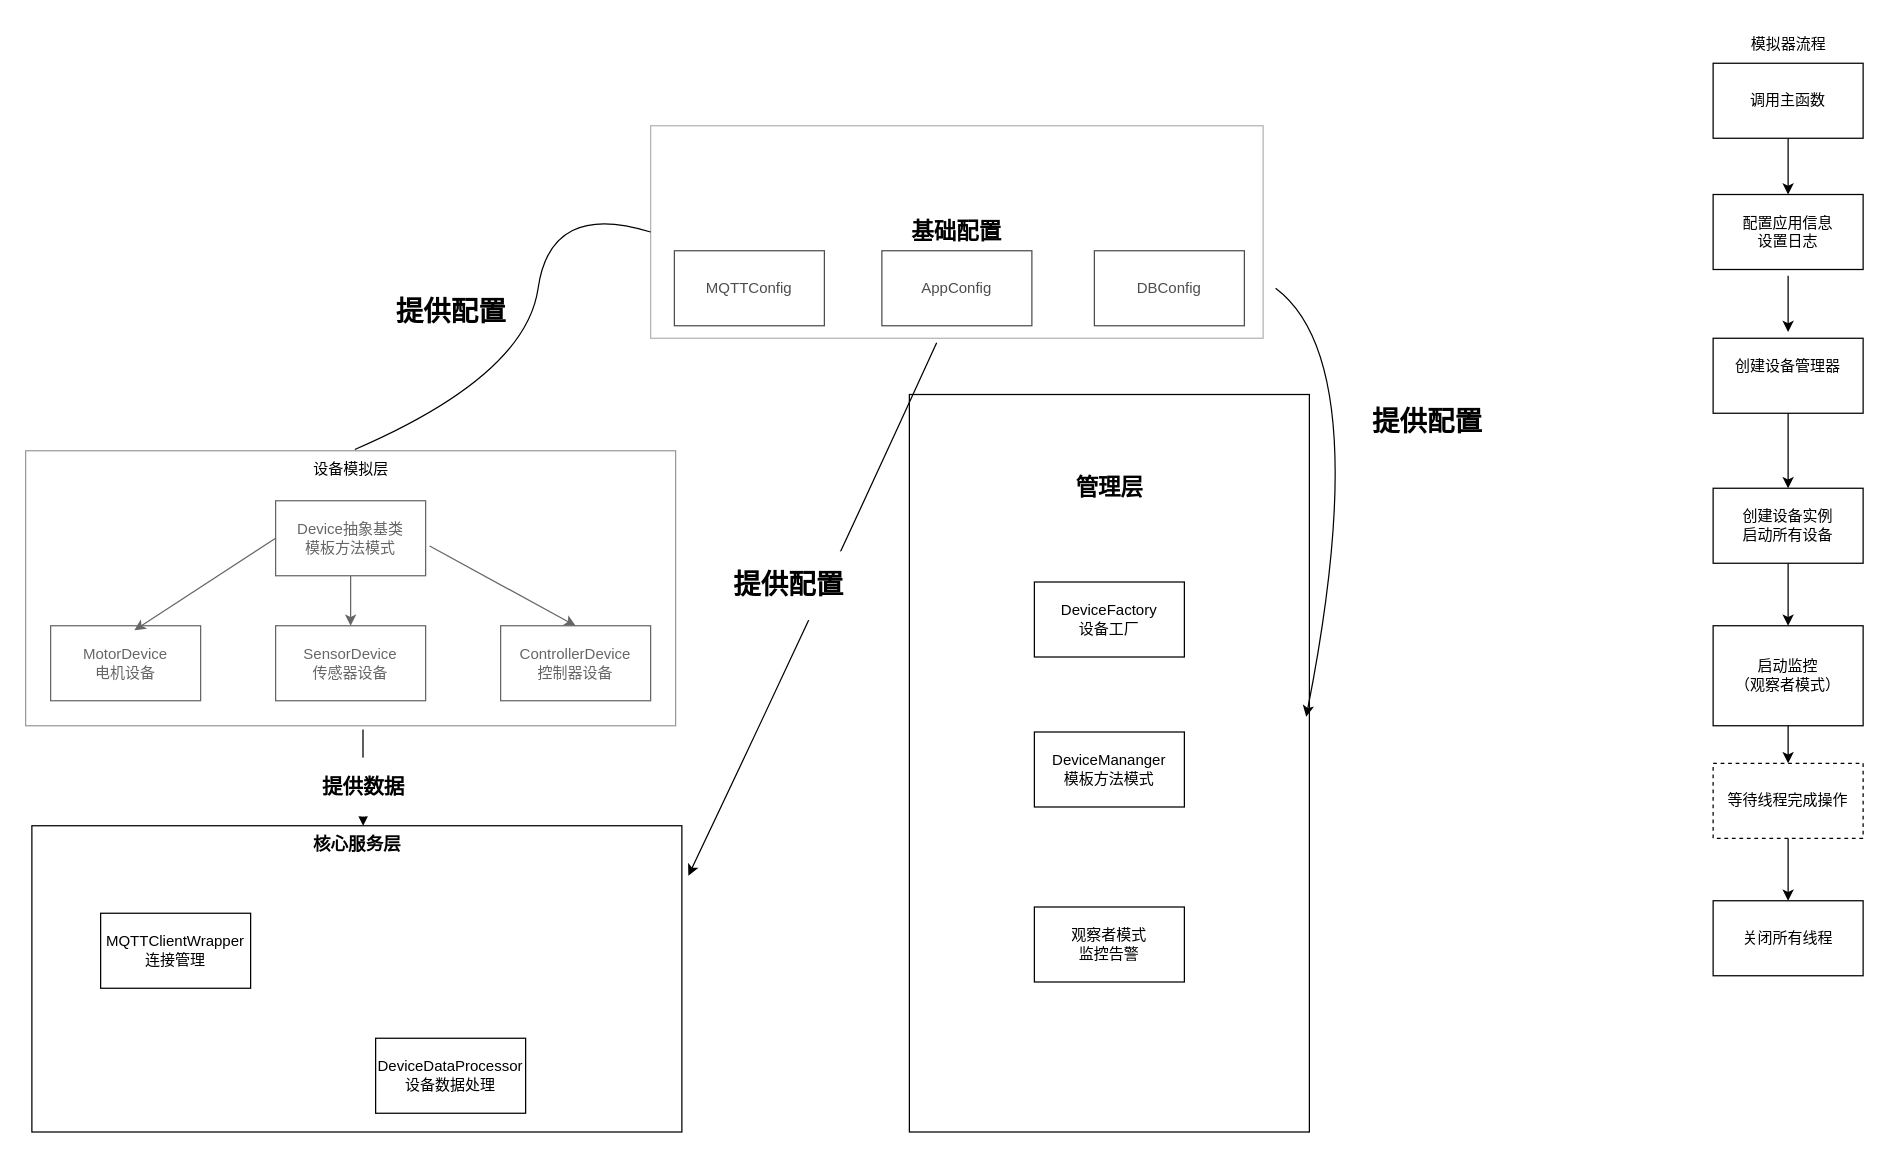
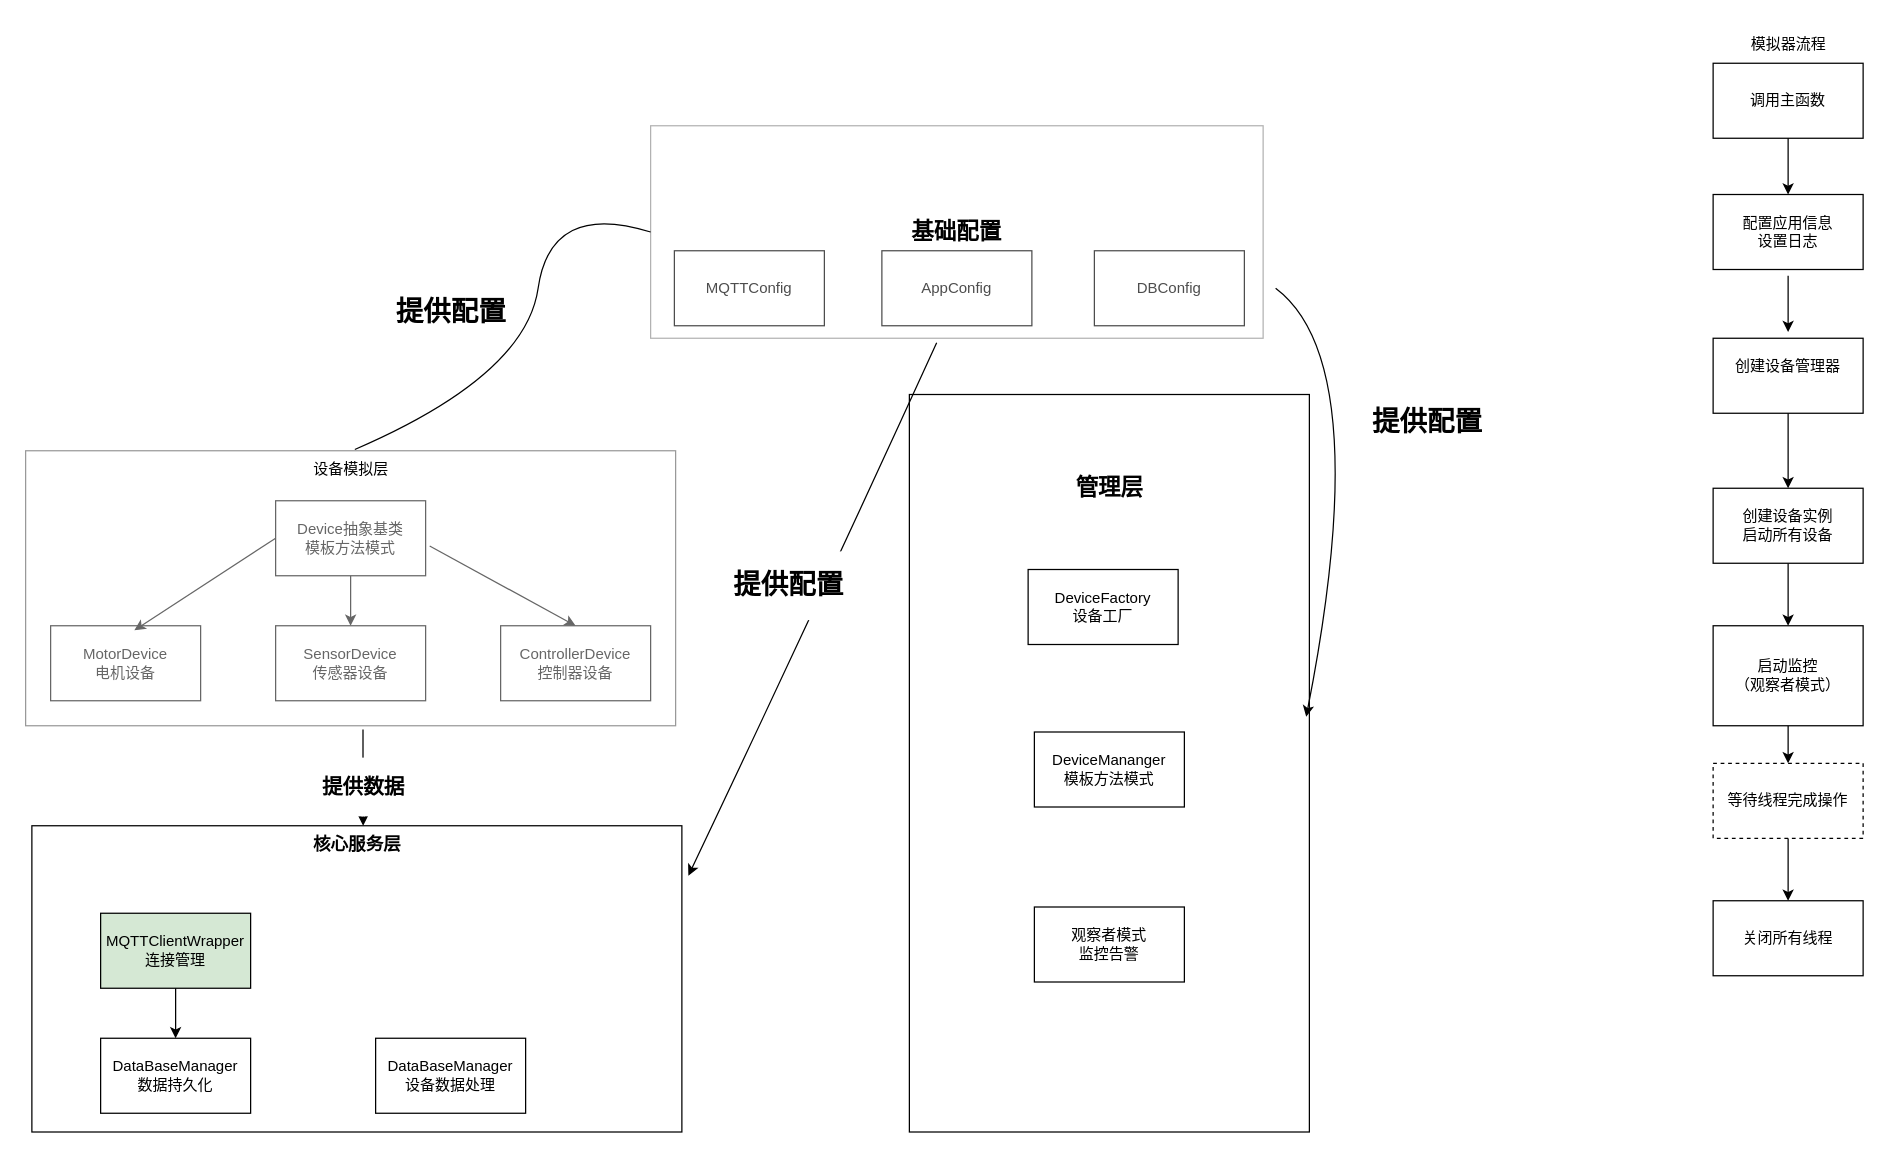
- <mxCell id="25" value="DeviceFactory&lt;div&gt;设备工厂&lt;/div&gt;" style="rounded=0;whiteSpace=wrap;html=1;" vertex="1" parent="1"><mxGeometry x="827" y="465" width="120" height="60" as="geometry" /></mxCell>
+ <mxCell id="25" value="DeviceFactory&lt;div&gt;设备工厂&lt;/div&gt;" style="rounded=0;whiteSpace=wrap;html=1;" vertex="1" parent="1"><mxGeometry x="822" y="455" width="120" height="60" as="geometry" /></mxCell>
- <mxCell id="19" value="MQTTClientWrapper&lt;div&gt;连接管理&lt;/div&gt;" style="rounded=0;whiteSpace=wrap;html=1;" vertex="1" parent="1"><mxGeometry x="80" y="730" width="120" height="60" as="geometry" /></mxCell>
+ <mxCell id="19" value="MQTTClientWrapper&lt;div&gt;连接管理&lt;/div&gt;" style="rounded=0;whiteSpace=wrap;html=1;fillColor=#d5e8d4;" vertex="1" parent="1"><mxGeometry x="80" y="730" width="120" height="60" as="geometry" /></mxCell>
+ <mxCell id="21" value="" style="endArrow=classic;html=1;rounded=0;exitX=0.5;exitY=1;exitDx=0;exitDy=0;entryX=0.5;entryY=0;entryDx=0;entryDy=0;" edge="1" parent="1" source="19" target="20"><mxGeometry width="50" height="50" relative="1" as="geometry"><mxPoint x="450" y="700" as="sourcePoint" /><mxPoint x="500" y="650" as="targetPoint" /></mxGeometry></mxCell>
+ <mxCell id="20" value="DataBaseManager&lt;div&gt;数据持久化&lt;/div&gt;" style="rounded=0;whiteSpace=wrap;html=1;" vertex="1" parent="1"><mxGeometry x="80" y="830" width="120" height="60" as="geometry" /></mxCell>
- <mxCell id="22" value="DeviceDataProcessor&lt;div&gt;设备数据处理&lt;/div&gt;" style="rounded=0;whiteSpace=wrap;html=1;" vertex="1" parent="1"><mxGeometry x="300" y="830" width="120" height="60" as="geometry" /></mxCell>
+ <mxCell id="22" value="DataBaseManager&lt;div&gt;设备数据处理&lt;/div&gt;" style="rounded=0;whiteSpace=wrap;html=1;" vertex="1" parent="1"><mxGeometry x="300" y="830" width="120" height="60" as="geometry" /></mxCell>
